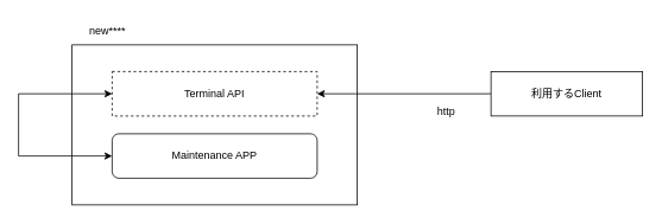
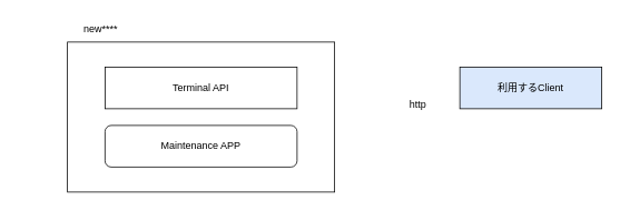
- <mxCell id="4" value="Terminal API" style="rounded=0;whiteSpace=wrap;html=1;dashed=1;" parent="1" vertex="1"><mxGeometry x="125" y="80" width="230" height="50" as="geometry" /></mxCell>
+ <mxCell id="4" value="Terminal API" style="rounded=0;whiteSpace=wrap;html=1;" parent="1" vertex="1"><mxGeometry x="125" y="80" width="230" height="50" as="geometry" /></mxCell>
- <mxCell id="7" value="" style="endArrow=classic;html=1;rounded=0;entryX=1;entryY=0.5;entryDx=0;entryDy=0;exitX=0;exitY=0.5;exitDx=0;exitDy=0;" edge="1" parent="1" source="8" target="4"><mxGeometry width="50" height="50" relative="1" as="geometry"><mxPoint x="580" y="200" as="sourcePoint" /><mxPoint x="630" y="150" as="targetPoint" /></mxGeometry></mxCell>
- <mxCell id="8" value="利用するClient" style="rounded=0;whiteSpace=wrap;html=1;" vertex="1" parent="1"><mxGeometry x="550" y="80" width="170" height="50" as="geometry" /></mxCell>
+ <mxCell id="8" value="利用するClient" style="rounded=0;whiteSpace=wrap;html=1;fillColor=#dae8fc;" vertex="1" parent="1"><mxGeometry x="550" y="80" width="170" height="50" as="geometry" /></mxCell>
- <mxCell id="6" value="" style="endArrow=classic;startArrow=classic;html=1;rounded=0;entryX=0;entryY=0.5;entryDx=0;entryDy=0;" parent="1" source="4" target="5" edge="1"><mxGeometry width="50" height="50" relative="1" as="geometry"><mxPoint x="580" y="270" as="sourcePoint" /><mxPoint x="630" y="220" as="targetPoint" /><Array as="points"><mxPoint x="20" y="105" /><mxPoint x="20" y="175" /></Array></mxGeometry></mxCell>
